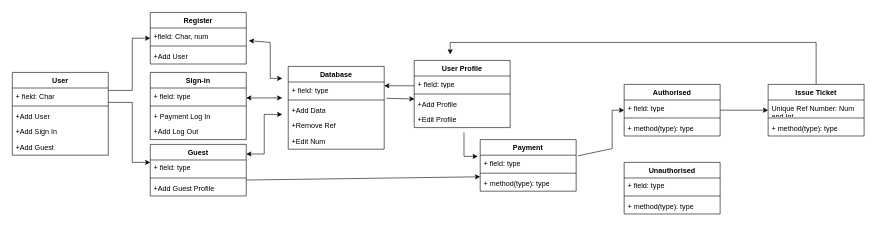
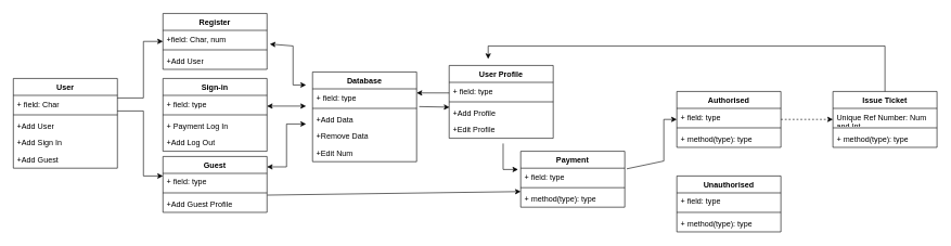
- <mxCell id="41" value="" style="edgeStyle=none;rounded=0;orthogonalLoop=1;jettySize=auto;html=1;elbow=vertical;" parent="1" source="42" target="50" edge="1"><mxGeometry relative="1" as="geometry" /></mxCell>
+ <mxCell id="41" value="" style="edgeStyle=none;rounded=0;orthogonalLoop=1;jettySize=auto;html=1;elbow=vertical;dashed=1;" parent="1" source="42" target="50" edge="1"><mxGeometry relative="1" as="geometry" /></mxCell>
- <mxCell id="28" value="+Remove Ref" style="text;strokeColor=none;fillColor=none;align=left;verticalAlign=top;spacingLeft=4;spacingRight=4;overflow=hidden;rotatable=0;points=[[0,0.5],[1,0.5]];portConstraint=eastwest;whiteSpace=wrap;html=1;" parent="24" vertex="1"><mxGeometry y="86" width="160" height="26" as="geometry" /></mxCell>
+ <mxCell id="28" value="+Remove Data" style="text;strokeColor=none;fillColor=none;align=left;verticalAlign=top;spacingLeft=4;spacingRight=4;overflow=hidden;rotatable=0;points=[[0,0.5],[1,0.5]];portConstraint=eastwest;whiteSpace=wrap;html=1;" parent="24" vertex="1"><mxGeometry y="86" width="160" height="26" as="geometry" /></mxCell>
